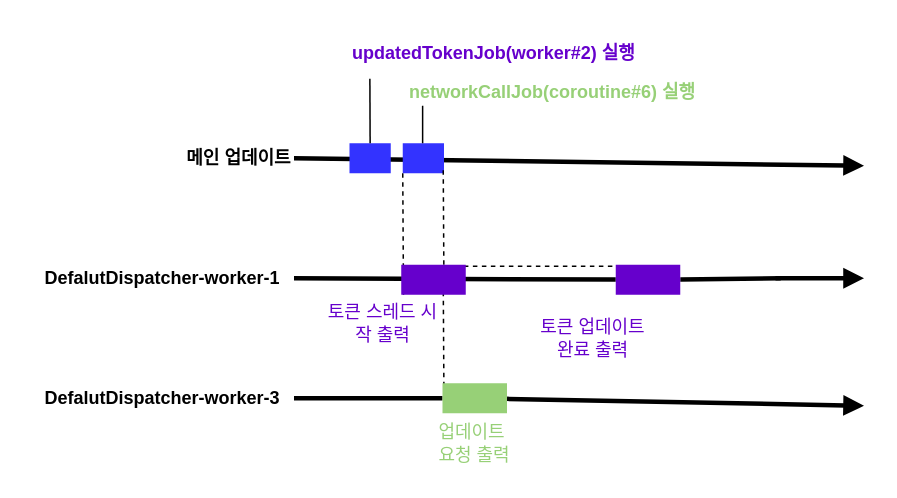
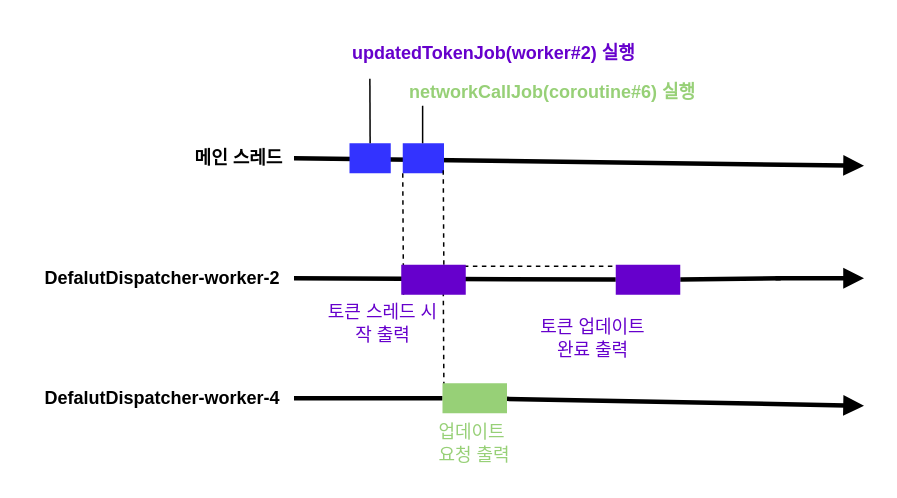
- <mxCell id="11" value="메인 업데이트" style="text;html=1;align=center;verticalAlign=middle;whiteSpace=wrap;rounded=0;fontStyle=1;fontColor=#000000;" vertex="1" parent="1"><mxGeometry x="114" y="90" width="90" height="30" as="geometry" /></mxCell>
+ <mxCell id="11" value="메인 스레드" style="text;html=1;align=center;verticalAlign=middle;whiteSpace=wrap;rounded=0;fontStyle=1;fontColor=#000000;" vertex="1" parent="1"><mxGeometry x="114" y="90" width="90" height="30" as="geometry" /></mxCell>
- <mxCell id="5" value="DefalutDispatcher-worker-1" style="text;html=1;align=center;verticalAlign=middle;whiteSpace=wrap;rounded=0;fontStyle=1;fontColor=#000000;" vertex="1" parent="1"><mxGeometry x="20" y="170" width="175.5" height="30" as="geometry" /></mxCell>
+ <mxCell id="5" value="DefalutDispatcher-worker-2" style="text;html=1;align=center;verticalAlign=middle;whiteSpace=wrap;rounded=0;fontStyle=1;fontColor=#000000;" vertex="1" parent="1"><mxGeometry x="20" y="170" width="175.5" height="30" as="geometry" /></mxCell>
- <mxCell id="12" value="DefalutDispatcher-worker-3" style="text;html=1;align=center;verticalAlign=middle;whiteSpace=wrap;rounded=0;fontStyle=1;fontColor=#000000;" vertex="1" parent="1"><mxGeometry x="20" y="250" width="175.5" height="30" as="geometry" /></mxCell>
+ <mxCell id="12" value="DefalutDispatcher-worker-4" style="text;html=1;align=center;verticalAlign=middle;whiteSpace=wrap;rounded=0;fontStyle=1;fontColor=#000000;" vertex="1" parent="1"><mxGeometry x="20" y="250" width="175.5" height="30" as="geometry" /></mxCell>
